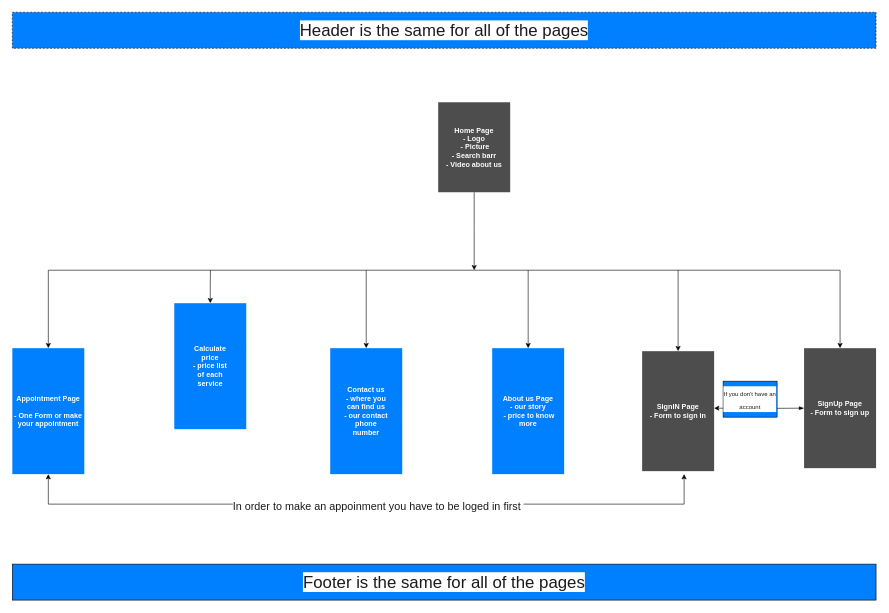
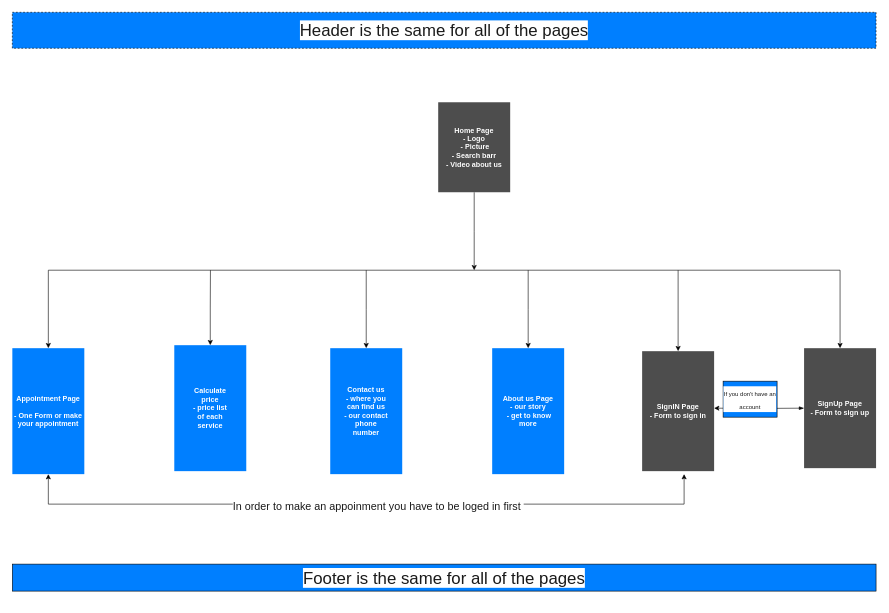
- <mxCell id="3" value="Calculate&lt;br/&gt;price&lt;br/&gt;- price list&lt;br/&gt;of each&lt;br/&gt;service" style="rounded=0;whiteSpace=wrap;html=1;fontStyle=1;fontColor=#FFFFFF;strokeColor=none;fillColor=#007FFF;" vertex="1" parent="1"><mxGeometry x="290" y="505" width="120" height="210" as="geometry" /></mxCell>
+ <mxCell id="3" value="Calculate&lt;br/&gt;price&lt;br/&gt;- price list&lt;br/&gt;of each&lt;br/&gt;service" style="rounded=0;whiteSpace=wrap;html=1;fontStyle=1;fontColor=#FFFFFF;strokeColor=none;fillColor=#007FFF;" vertex="1" parent="1"><mxGeometry x="290" y="575" width="120" height="210" as="geometry" /></mxCell>
- <mxCell id="13" value="About us Page&lt;br&gt;- our story&lt;br&gt;&amp;nbsp;- price to know&lt;br/&gt;more" style="rounded=0;whiteSpace=wrap;html=1;fontStyle=1;fontColor=#FFFFFF;strokeColor=none;fillColor=#007FFF;" vertex="1" parent="1"><mxGeometry x="820" y="580" width="120" height="210" as="geometry" /></mxCell>
+ <mxCell id="13" value="About us Page&lt;br&gt;- our story&lt;br&gt;&amp;nbsp;- get to know&lt;br/&gt;more" style="rounded=0;whiteSpace=wrap;html=1;fontStyle=1;fontColor=#FFFFFF;strokeColor=none;fillColor=#007FFF;" vertex="1" parent="1"><mxGeometry x="820" y="580" width="120" height="210" as="geometry" /></mxCell>
- <mxCell id="18" value="&lt;font style=&quot;font-size: 28px;&quot;&gt;Footer is the same for all of the pages&lt;/font&gt;" style="rounded=0;whiteSpace=wrap;html=1;labelBackgroundColor=#ffffff;fontColor=#1A1A1A;fillColor=#007FFF;" vertex="1" parent="1"><mxGeometry x="20" y="940" width="1440" height="60" as="geometry" /></mxCell>
+ <mxCell id="18" value="&lt;font style=&quot;font-size: 28px;&quot;&gt;Footer is the same for all of the pages&lt;/font&gt;" style="rounded=0;whiteSpace=wrap;html=1;labelBackgroundColor=#ffffff;fontColor=#1A1A1A;fillColor=#007FFF;" vertex="1" parent="1"><mxGeometry x="20" y="940" width="1440" height="45" as="geometry" /></mxCell>
